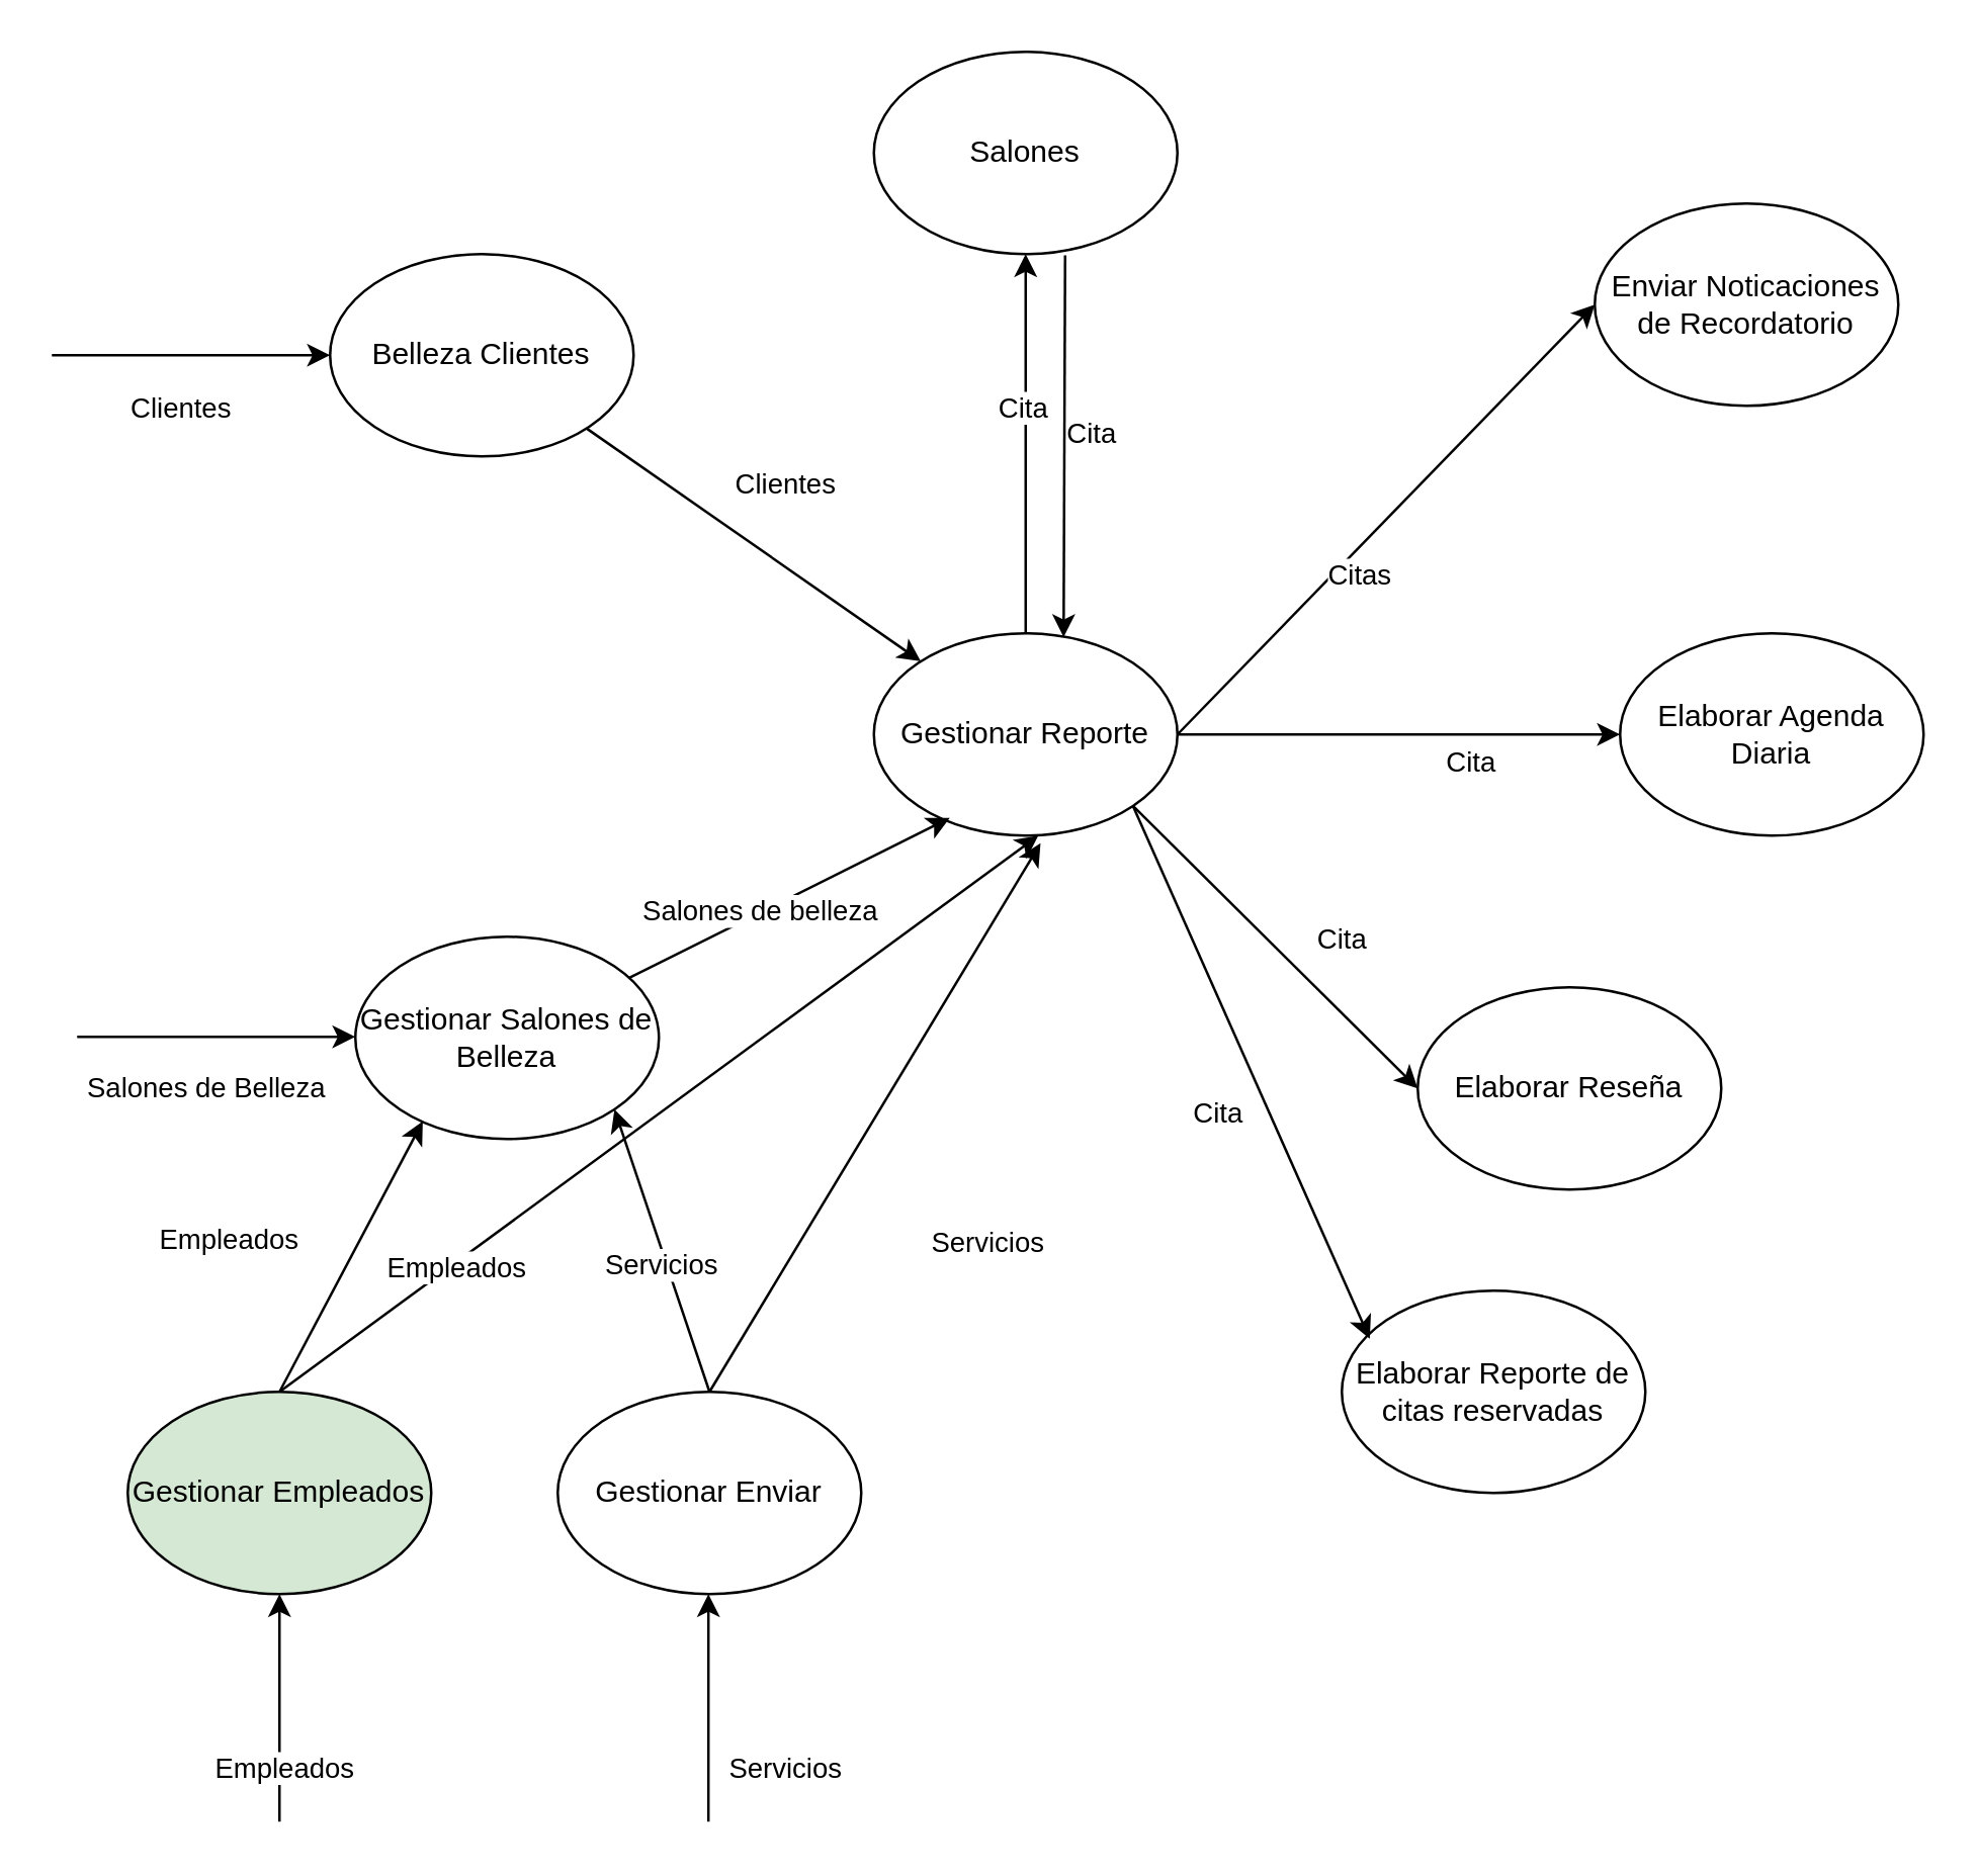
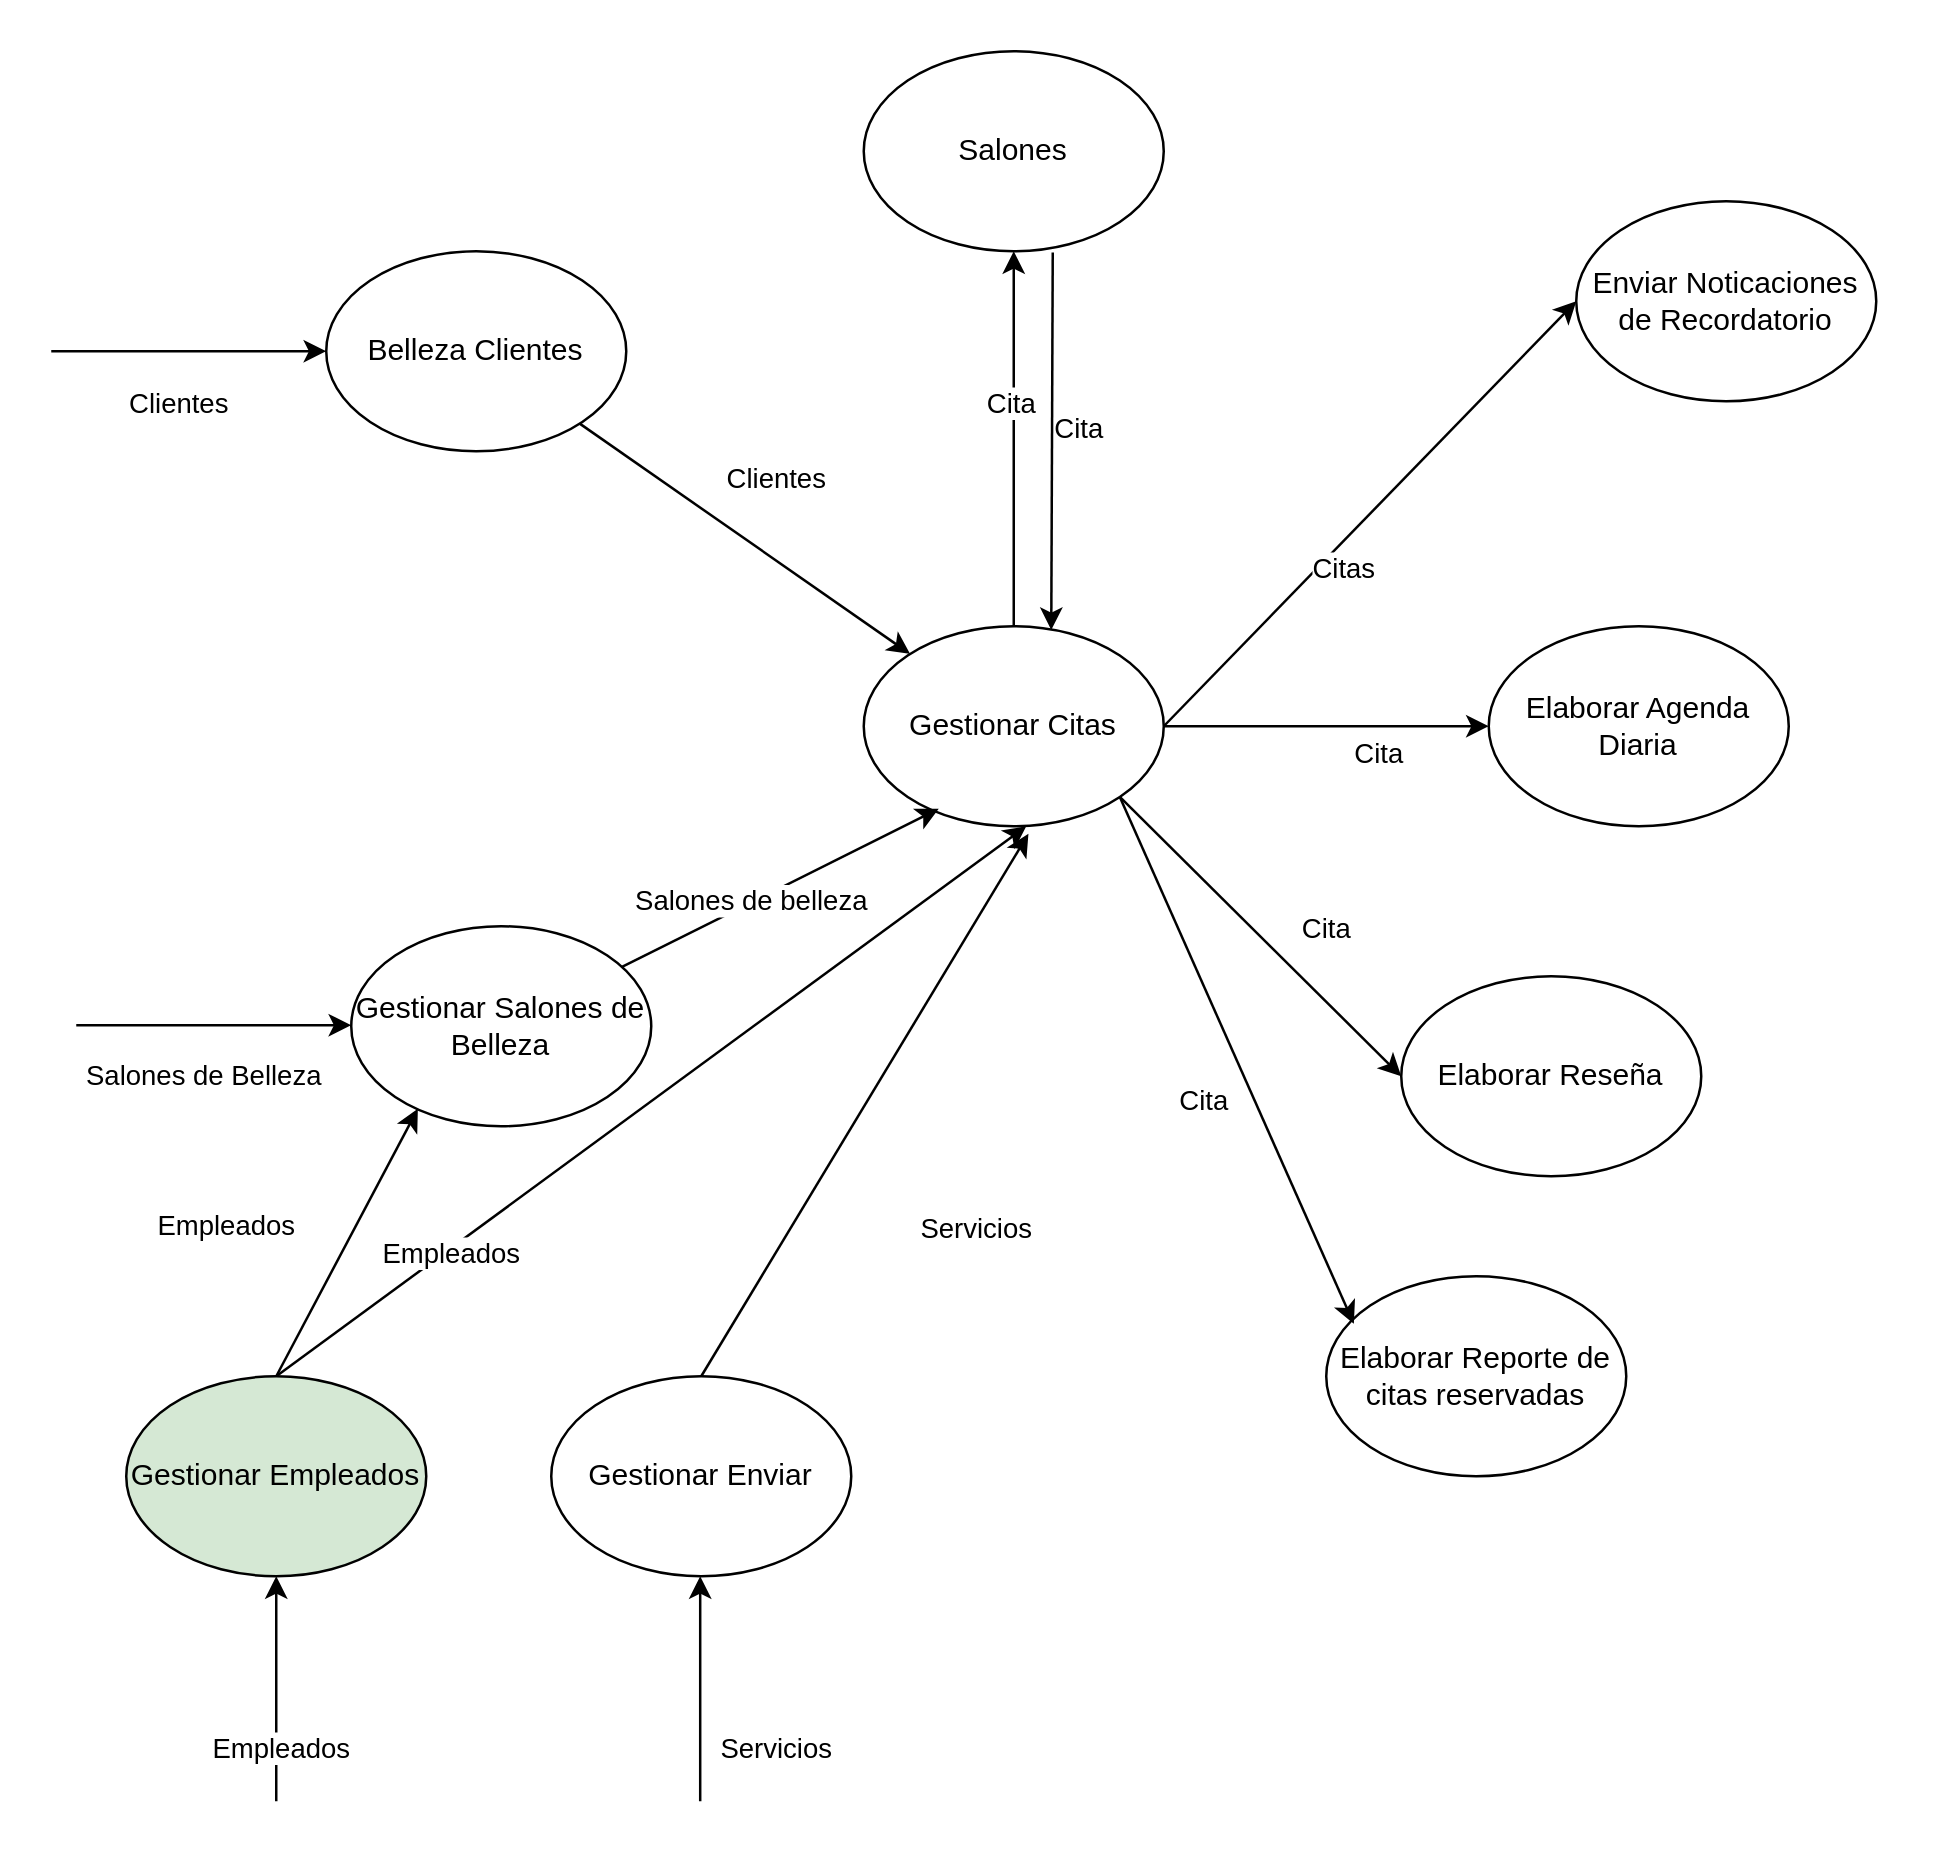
- <mxCell id="10" value="&lt;div&gt;Gestionar Reporte&lt;/div&gt;" style="ellipse;whiteSpace=wrap;html=1;" vertex="1" parent="1"><mxGeometry x="345" y="250" width="120" height="80" as="geometry" /></mxCell>
+ <mxCell id="10" value="&lt;div&gt;Gestionar Citas&lt;/div&gt;" style="ellipse;whiteSpace=wrap;html=1;" vertex="1" parent="1"><mxGeometry x="345" y="250" width="120" height="80" as="geometry" /></mxCell>
- <mxCell id="39" value="Elaborar Agenda Diaria" style="ellipse;whiteSpace=wrap;html=1;" vertex="1" parent="1"><mxGeometry x="640" y="250" width="120" height="80" as="geometry" /></mxCell>
+ <mxCell id="39" value="Elaborar Agenda Diaria" style="ellipse;whiteSpace=wrap;html=1;" vertex="1" parent="1"><mxGeometry x="595" y="250" width="120" height="80" as="geometry" /></mxCell>
- <mxCell id="28" style="rounded=0;orthogonalLoop=1;jettySize=auto;html=1;exitX=0.5;exitY=0;exitDx=0;exitDy=0;entryX=1;entryY=1;entryDx=0;entryDy=0;" edge="1" parent="1" source="30" target="14"><mxGeometry relative="1" as="geometry" /></mxCell>
- <mxCell id="29" value="Servicios" style="edgeLabel;html=1;align=center;verticalAlign=middle;resizable=0;points=[];" connectable="0" vertex="1" parent="28"><mxGeometry x="-0.185" y="-2" relative="1" as="geometry"><mxPoint x="-6" y="-4" as="offset" /></mxGeometry></mxCell>
